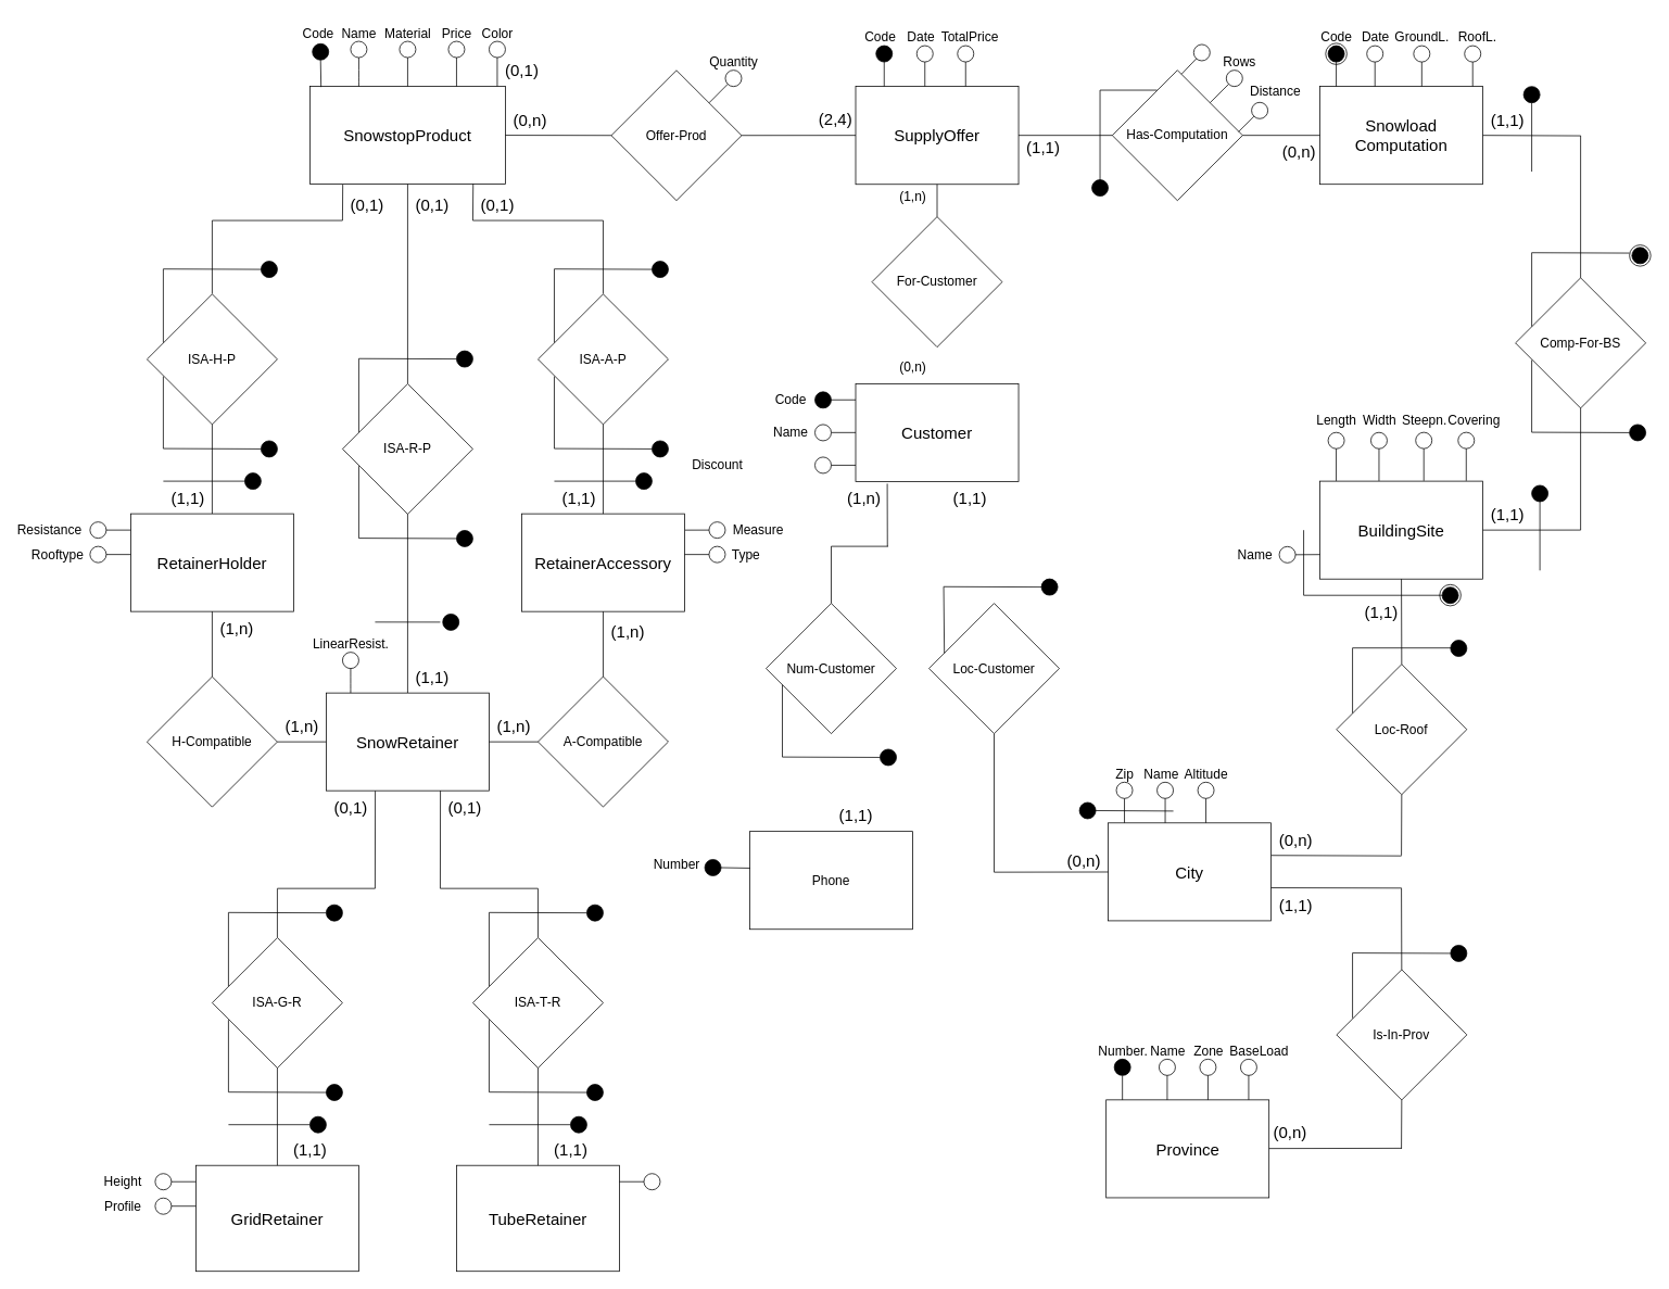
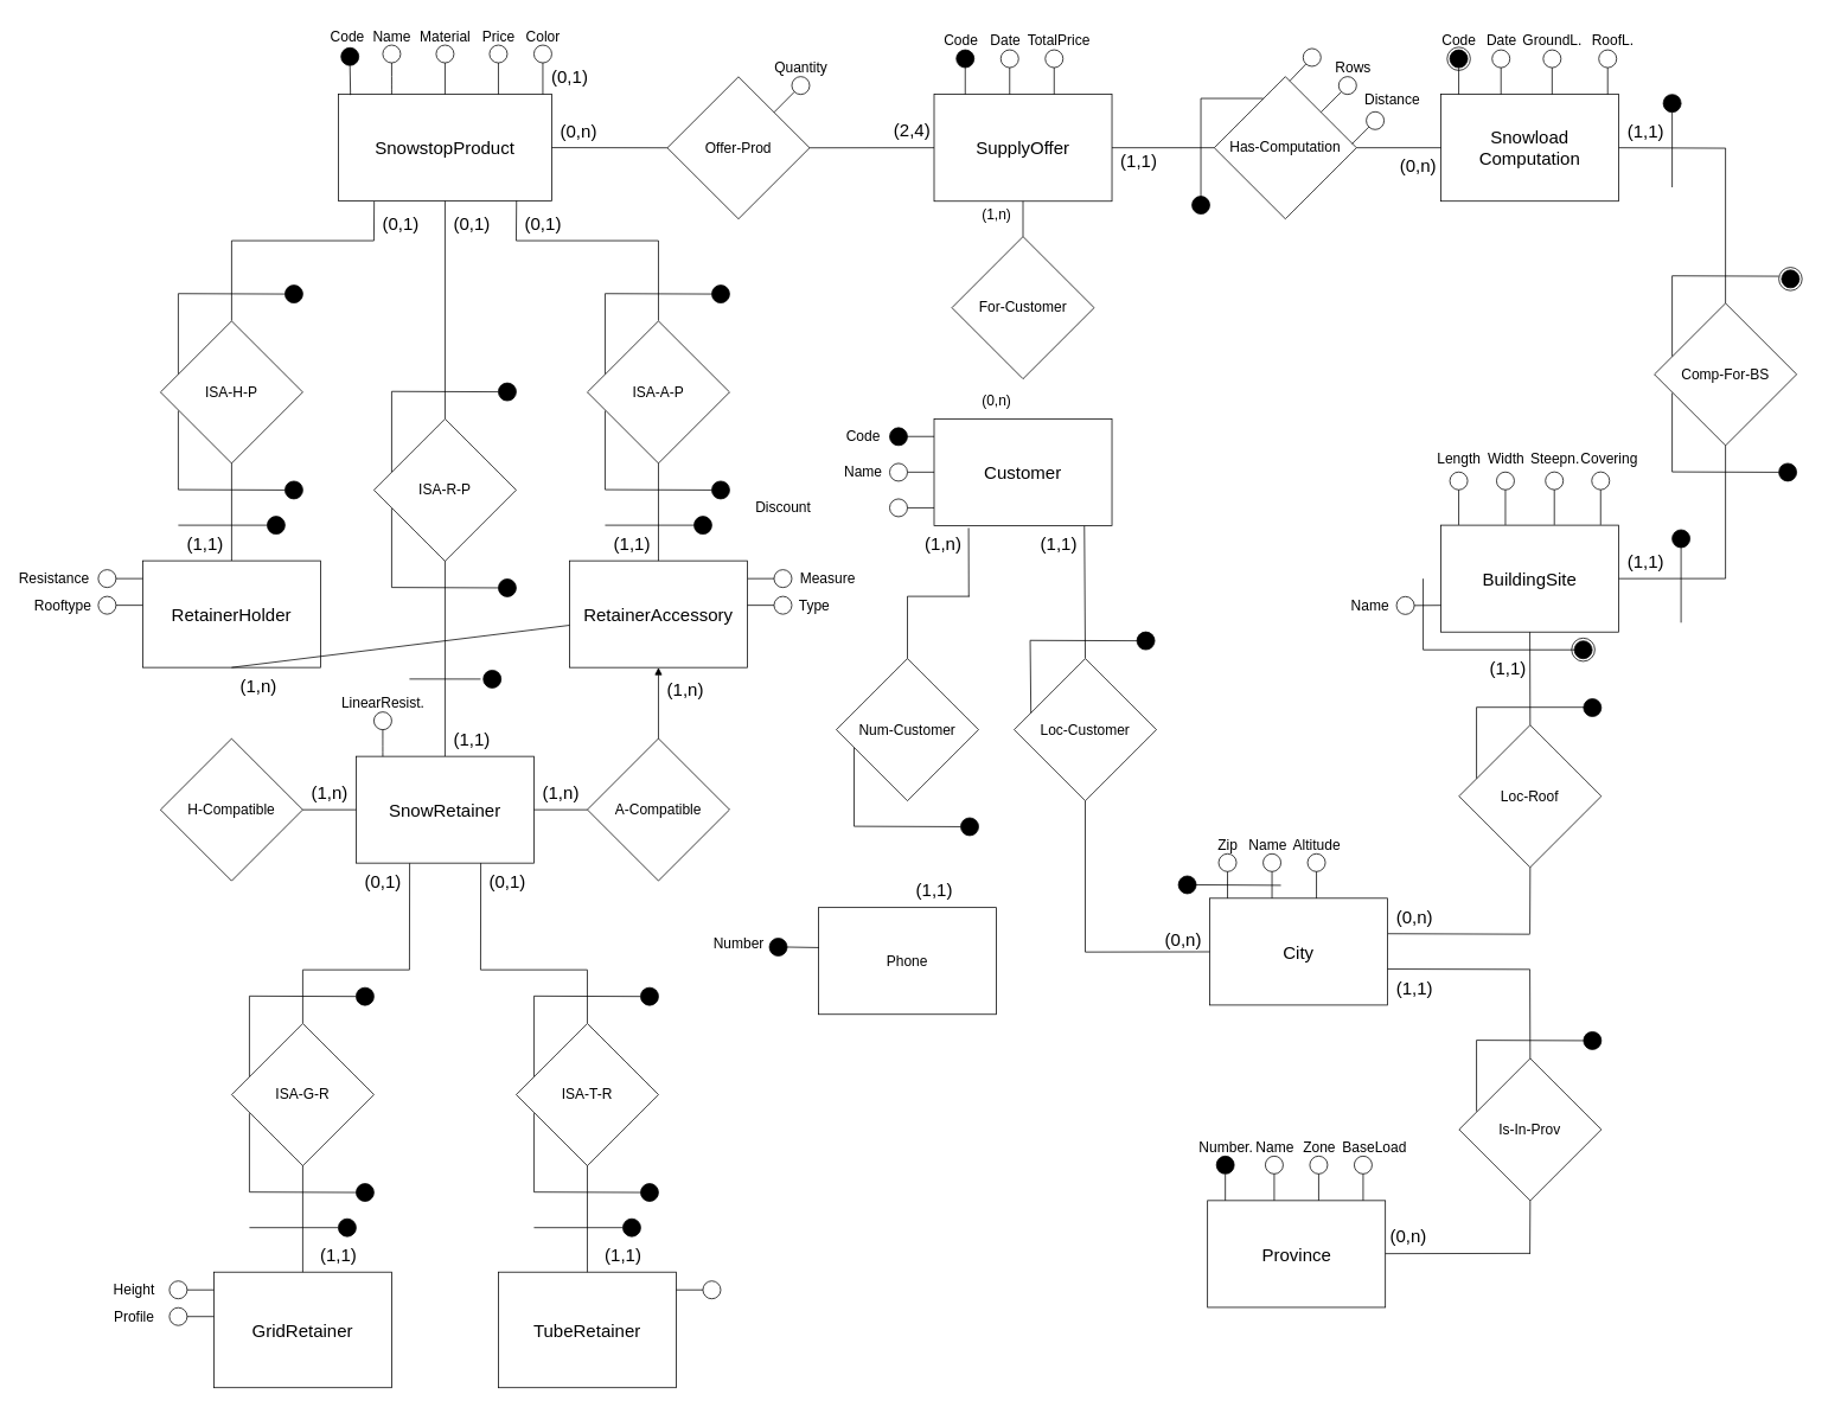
+ <mxCell id="99" value="" style="endArrow=none;html=1;fontSize=16;fillColor=#000000;exitX=0.845;exitY=1.003;exitDx=0;exitDy=0;entryX=0.5;entryY=0;entryDx=0;entryDy=0;exitPerimeter=0;" parent="1" source="75" target="115" edge="1"><mxGeometry width="50" height="50" relative="1" as="geometry"><mxPoint x="1220" y="485.36" as="sourcePoint" /><mxPoint x="1010" y="665.24" as="targetPoint" /></mxGeometry></mxCell>
- <mxCell id="54" value="" style="endArrow=none;html=1;fontSize=16;fillColor=#000000;entryX=0.5;entryY=1;entryDx=0;entryDy=0;exitX=0.5;exitY=0;exitDx=0;exitDy=0;" parent="1" source="2" target="30" edge="1"><mxGeometry width="50" height="50" relative="1" as="geometry"><mxPoint x="390" y="760" as="sourcePoint" /><mxPoint x="440" y="710" as="targetPoint" /></mxGeometry></mxCell>
+ <mxCell id="54" value="" style="endArrow=block;html=1;fontSize=16;fillColor=#000000;entryX=0.5;entryY=1;entryDx=0;entryDy=0;exitX=0.5;exitY=0;exitDx=0;exitDy=0;" parent="1" source="2" target="30" edge="1"><mxGeometry width="50" height="50" relative="1" as="geometry"><mxPoint x="390" y="760" as="sourcePoint" /><mxPoint x="440" y="710" as="targetPoint" /></mxGeometry></mxCell>
- <mxCell id="52" value="" style="endArrow=none;html=1;fontSize=16;fillColor=#000000;exitX=0.5;exitY=1;exitDx=0;exitDy=0;entryX=0.5;entryY=0;entryDx=0;entryDy=0;" parent="1" source="21" target="49" edge="1"><mxGeometry width="50" height="50" relative="1" as="geometry"><mxPoint x="350" y="800" as="sourcePoint" /><mxPoint x="400" y="750" as="targetPoint" /></mxGeometry></mxCell>
+ <mxCell id="52" value="" style="endArrow=none;html=1;fontSize=16;fillColor=#000000;exitX=0.5;exitY=1;exitDx=0;exitDy=0;" parent="1" source="21" target="30" edge="1"><mxGeometry width="50" height="50" relative="1" as="geometry"><mxPoint x="350" y="800" as="sourcePoint" /><mxPoint x="400" y="750" as="targetPoint" /></mxGeometry></mxCell>
